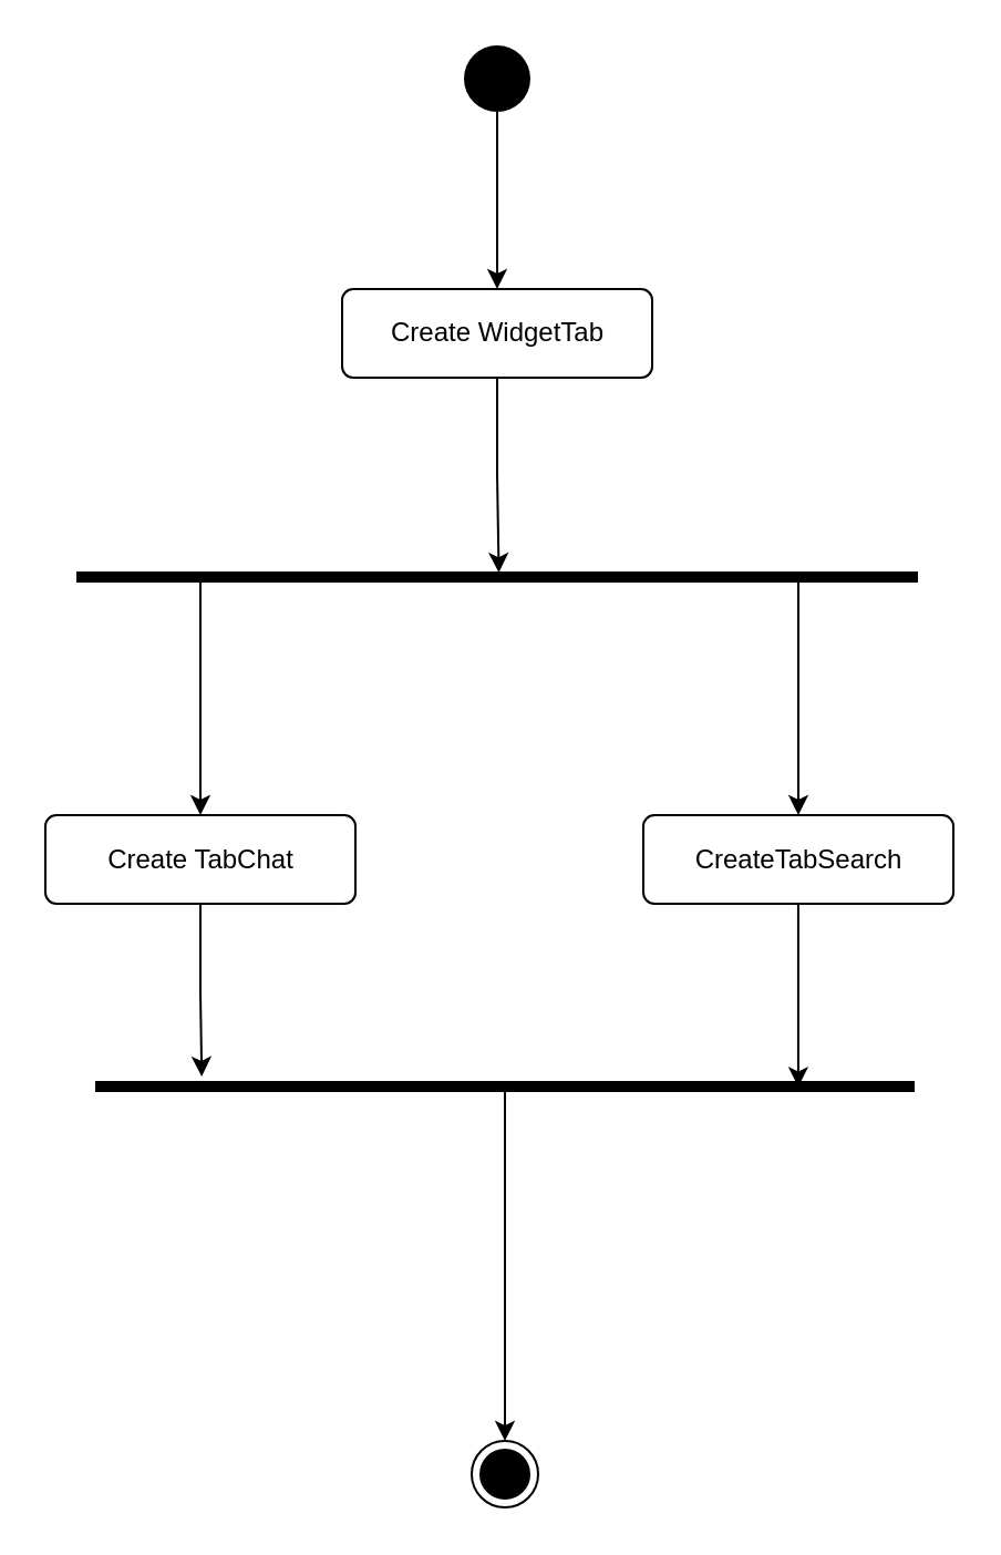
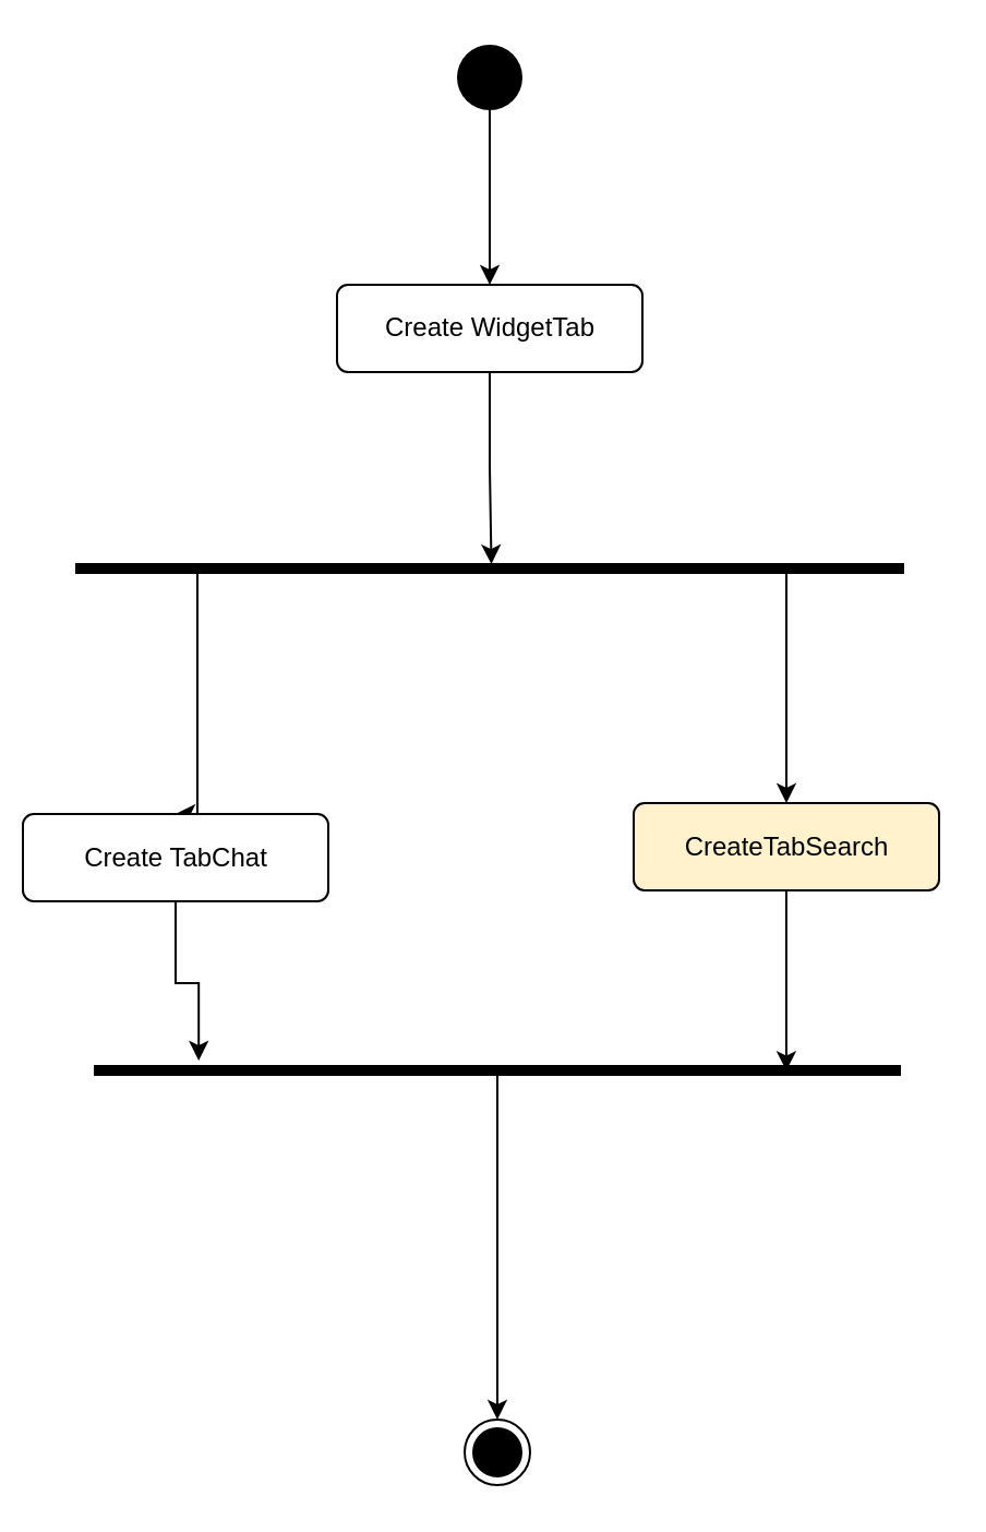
- <mxCell id="10" value="Create TabChat" style="html=1;align=center;verticalAlign=middle;rounded=1;absoluteArcSize=1;arcSize=10;dashed=0;" vertex="1" parent="1"><mxGeometry x="20" y="367.5" width="140" height="40" as="geometry" /></mxCell>
+ <mxCell id="10" value="Create TabChat" style="html=1;align=center;verticalAlign=middle;rounded=1;absoluteArcSize=1;arcSize=10;dashed=0;" vertex="1" parent="1"><mxGeometry x="10" y="372.5" width="140" height="40" as="geometry" /></mxCell>
- <mxCell id="12" value="CreateTabSearch" style="html=1;align=center;verticalAlign=middle;rounded=1;absoluteArcSize=1;arcSize=10;dashed=0;" vertex="1" parent="1"><mxGeometry x="290" y="367.5" width="140" height="40" as="geometry" /></mxCell>
+ <mxCell id="12" value="CreateTabSearch" style="html=1;align=center;verticalAlign=middle;rounded=1;absoluteArcSize=1;arcSize=10;dashed=0;fillColor=#fff2cc;" vertex="1" parent="1"><mxGeometry x="290" y="367.5" width="140" height="40" as="geometry" /></mxCell>
